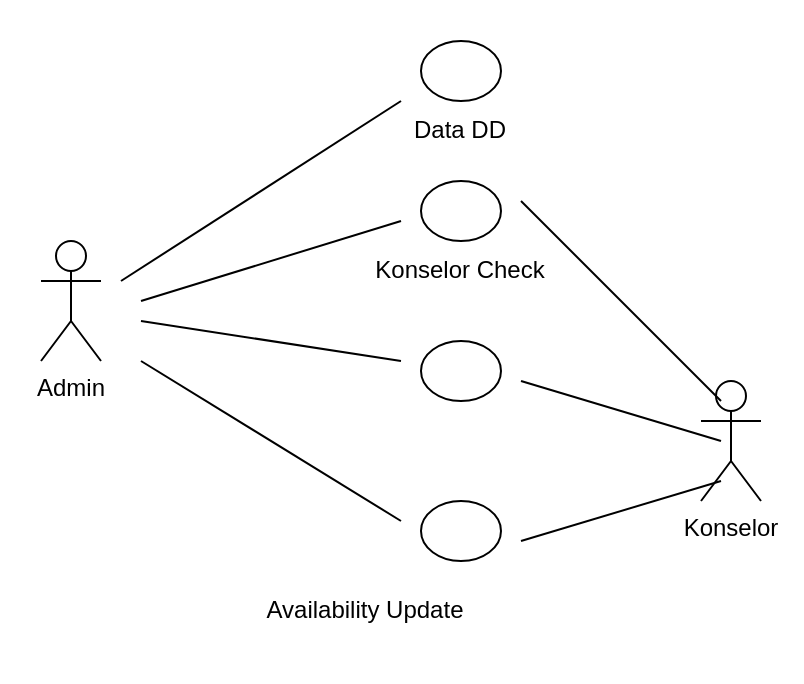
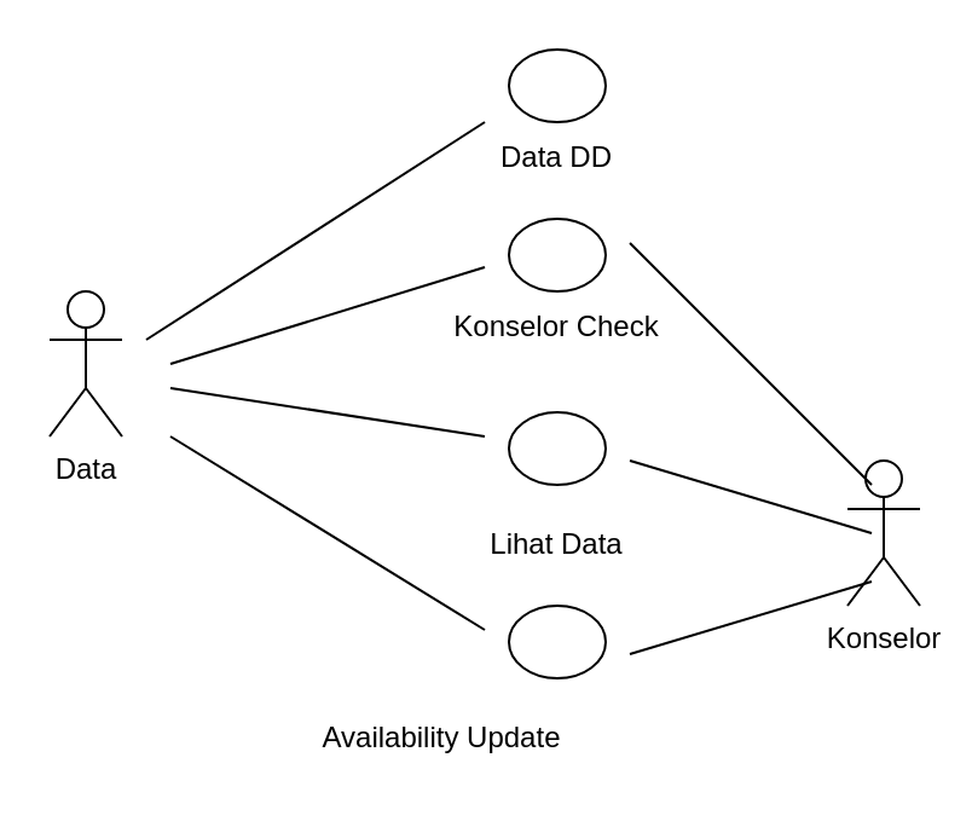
- <mxCell id="2" value="Admin" style="shape=umlActor;verticalLabelPosition=bottom;verticalAlign=top;html=1;outlineConnect=0;" vertex="1" parent="1"><mxGeometry x="20" y="120" width="30" height="60" as="geometry" /></mxCell>
+ <mxCell id="2" value="Data" style="shape=umlActor;verticalLabelPosition=bottom;verticalAlign=top;html=1;outlineConnect=0;" vertex="1" parent="1"><mxGeometry x="20" y="120" width="30" height="60" as="geometry" /></mxCell>
+ <mxCell id="8" value="Lihat Data" style="text;html=1;strokeColor=none;fillColor=none;align=center;verticalAlign=middle;whiteSpace=wrap;rounded=0;" vertex="1" parent="1"><mxGeometry x="185" y="210" width="90" height="30" as="geometry" /></mxCell>
